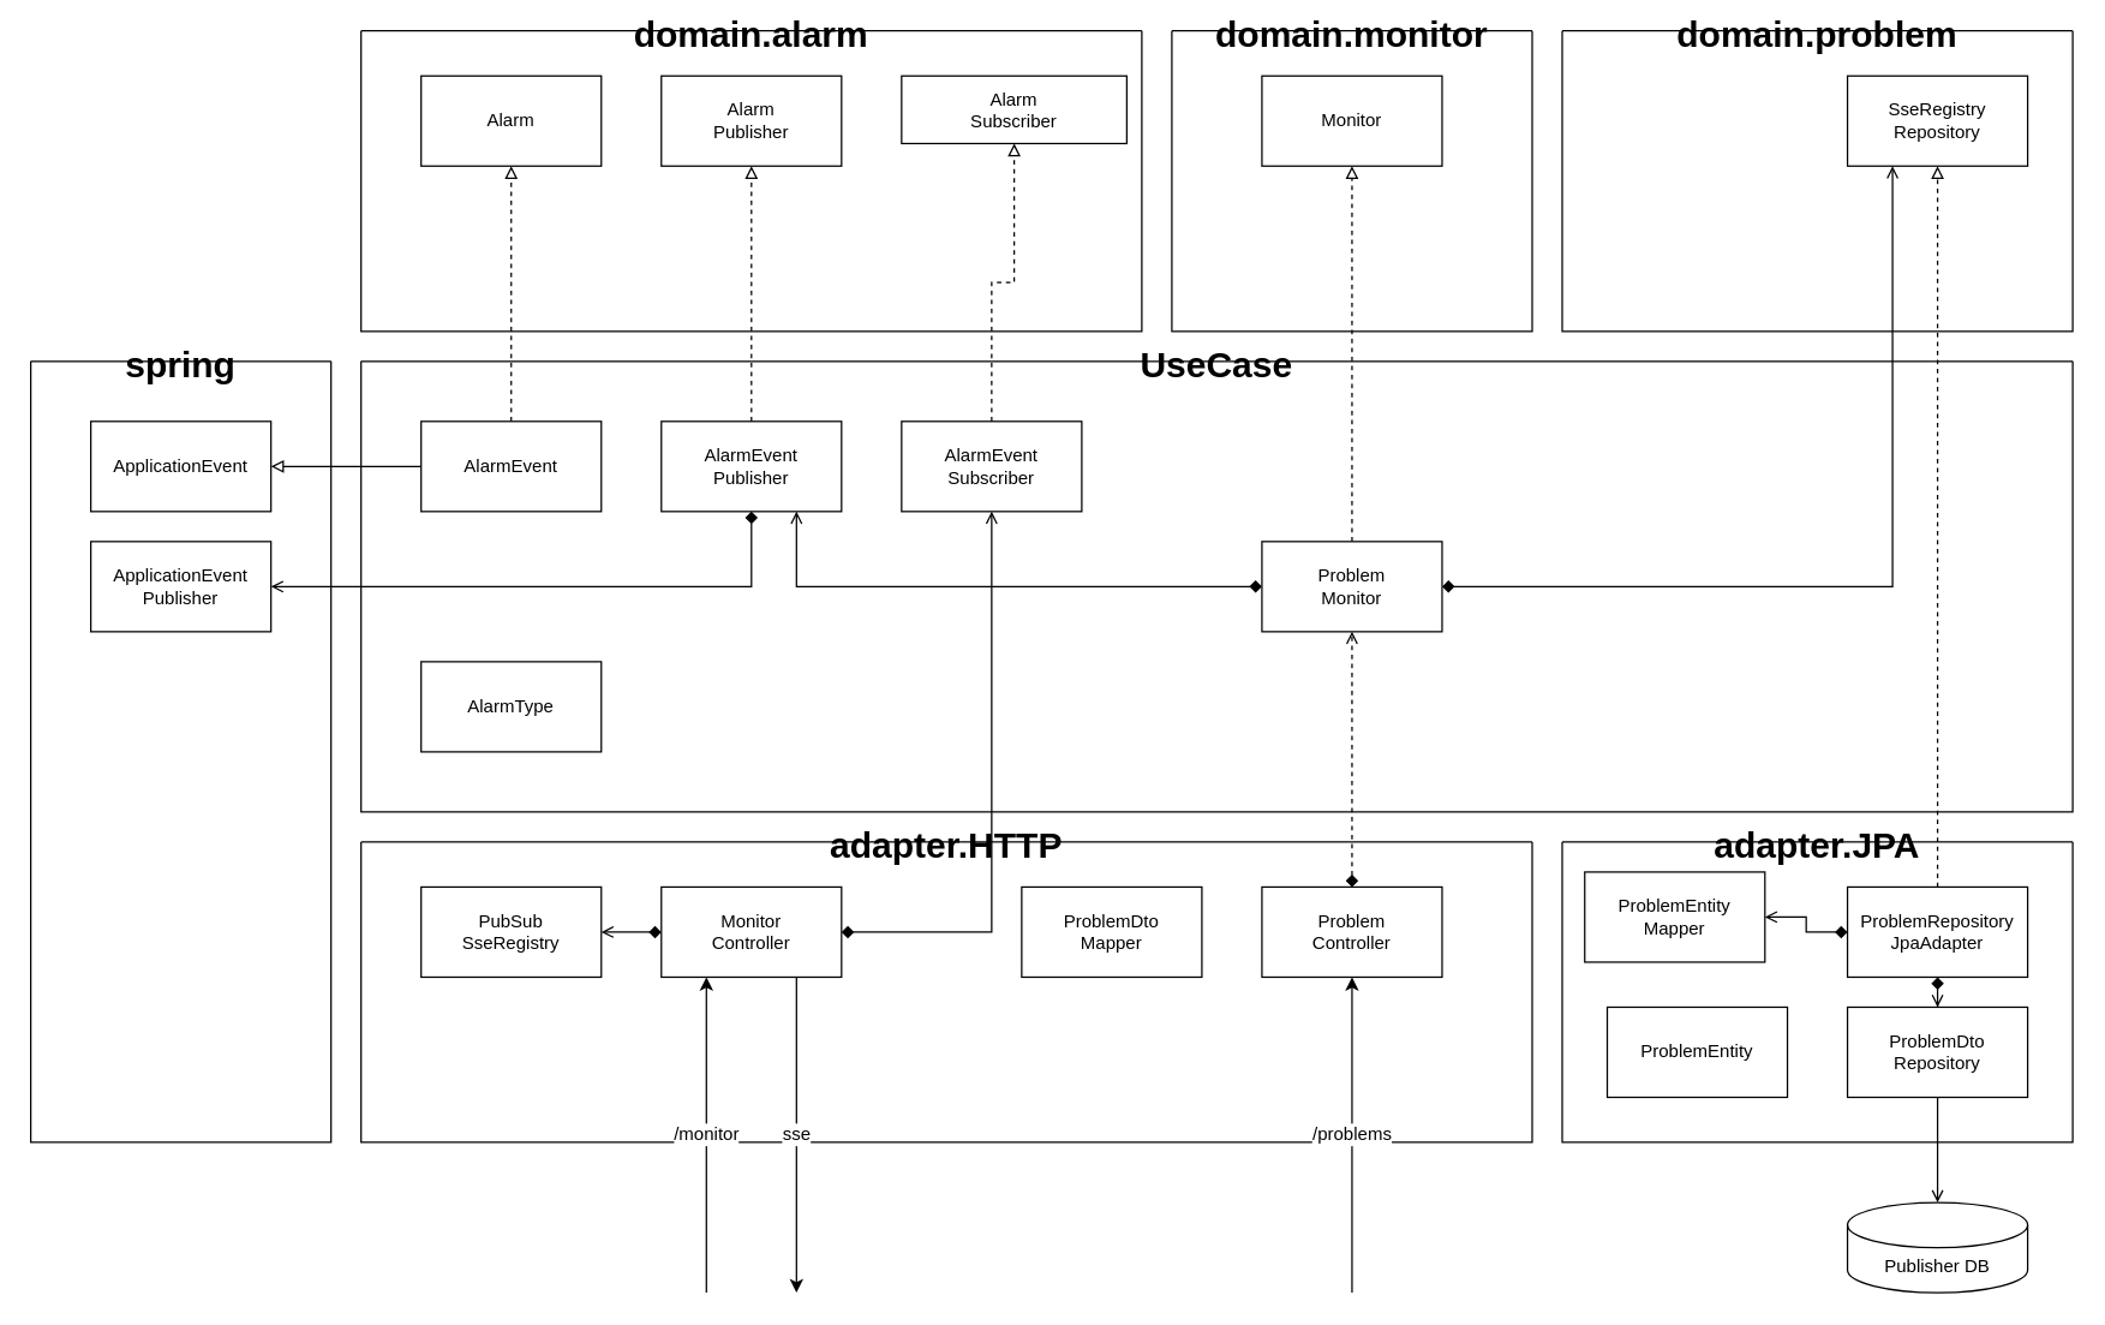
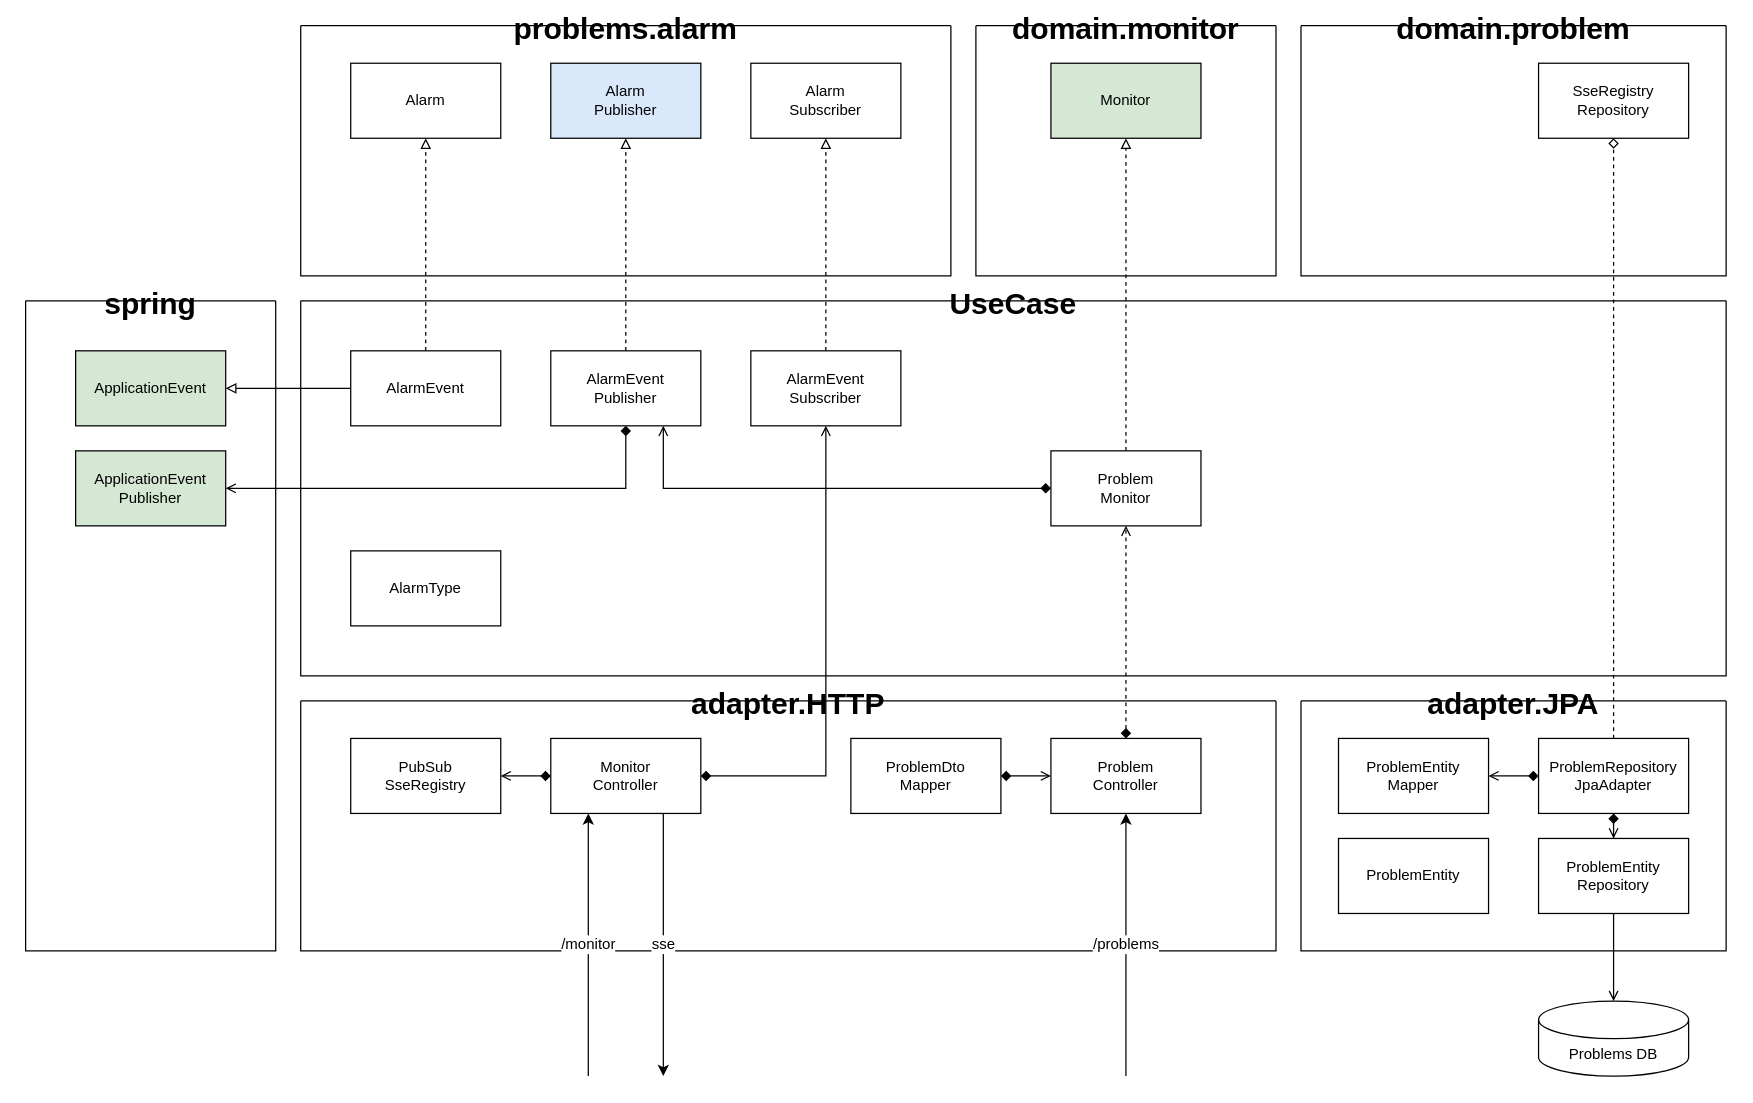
- <mxCell id="31" value="domain.alarm" style="swimlane;startSize=0;fontSize=24;fillColor=#D5E8D4;" vertex="1" parent="1"><mxGeometry x="240" y="20" width="520" height="200" as="geometry" /></mxCell>
+ <mxCell id="31" value="problems.alarm" style="swimlane;startSize=0;fontSize=24;fillColor=#D5E8D4;" vertex="1" parent="1"><mxGeometry x="240" y="20" width="520" height="200" as="geometry" /></mxCell>
- <mxCell id="33" value="Alarm&lt;br&gt;Subscriber" style="rounded=0;whiteSpace=wrap;html=1;labelBackgroundColor=none;" vertex="1" parent="31"><mxGeometry x="360" y="30" width="150" height="45" as="geometry" /></mxCell>
+ <mxCell id="33" value="Alarm&lt;br&gt;Subscriber" style="rounded=0;whiteSpace=wrap;html=1;labelBackgroundColor=none;" vertex="1" parent="31"><mxGeometry x="360" y="30" width="120" height="60" as="geometry" /></mxCell>
- <mxCell id="34" value="Alarm&lt;br&gt;Publisher" style="rounded=0;whiteSpace=wrap;html=1;labelBackgroundColor=none;" vertex="1" parent="31"><mxGeometry x="200" y="30" width="120" height="60" as="geometry" /></mxCell>
+ <mxCell id="34" value="Alarm&lt;br&gt;Publisher" style="rounded=0;whiteSpace=wrap;html=1;labelBackgroundColor=none;fillColor=#dae8fc;" vertex="1" parent="31"><mxGeometry x="200" y="30" width="120" height="60" as="geometry" /></mxCell>
- <mxCell id="41" value="Monitor" style="rounded=0;whiteSpace=wrap;html=1;labelBackgroundColor=none;" vertex="1" parent="40"><mxGeometry x="60" y="30" width="120" height="60" as="geometry" /></mxCell>
+ <mxCell id="41" value="Monitor" style="rounded=0;whiteSpace=wrap;html=1;labelBackgroundColor=none;fillColor=#d5e8d4;" vertex="1" parent="40"><mxGeometry x="60" y="30" width="120" height="60" as="geometry" /></mxCell>
- <mxCell id="4" value="" style="edgeStyle=orthogonalEdgeStyle;rounded=0;orthogonalLoop=1;jettySize=auto;html=1;startArrow=none;startFill=0;endArrow=block;endFill=0;entryX=0.5;entryY=1;entryDx=0;entryDy=0;dashed=1;exitX=0.5;exitY=0;exitDx=0;exitDy=0;" edge="1" parent="1" source="21" target="36"><mxGeometry relative="1" as="geometry"><mxPoint x="1380" y="800" as="targetPoint" /><Array as="points"><mxPoint x="1290" y="260" /><mxPoint x="1290" y="260" /></Array></mxGeometry></mxCell>
+ <mxCell id="4" value="" style="edgeStyle=orthogonalEdgeStyle;rounded=0;orthogonalLoop=1;jettySize=auto;html=1;startArrow=none;startFill=0;endArrow=diamond;endFill=0;entryX=0.5;entryY=1;entryDx=0;entryDy=0;dashed=1;exitX=0.5;exitY=0;exitDx=0;exitDy=0;" edge="1" parent="1" source="21" target="36"><mxGeometry relative="1" as="geometry"><mxPoint x="1380" y="800" as="targetPoint" /><Array as="points"><mxPoint x="1290" y="260" /><mxPoint x="1290" y="260" /></Array></mxGeometry></mxCell>
- <mxCell id="45" value="ApplicationEvent" style="rounded=0;whiteSpace=wrap;html=1;labelBackgroundColor=none;" vertex="1" parent="44"><mxGeometry x="40" y="40" width="120" height="60" as="geometry" /></mxCell>
+ <mxCell id="45" value="ApplicationEvent" style="rounded=0;whiteSpace=wrap;html=1;labelBackgroundColor=none;fillColor=#d5e8d4;" vertex="1" parent="44"><mxGeometry x="40" y="40" width="120" height="60" as="geometry" /></mxCell>
- <mxCell id="46" value="ApplicationEvent&lt;br&gt;Publisher" style="rounded=0;whiteSpace=wrap;html=1;labelBackgroundColor=none;" vertex="1" parent="44"><mxGeometry x="40" y="120" width="120" height="60" as="geometry" /></mxCell>
+ <mxCell id="46" value="ApplicationEvent&lt;br&gt;Publisher" style="rounded=0;whiteSpace=wrap;html=1;labelBackgroundColor=none;fillColor=#d5e8d4;" vertex="1" parent="44"><mxGeometry x="40" y="120" width="120" height="60" as="geometry" /></mxCell>
- <mxCell id="3" value="" style="edgeStyle=orthogonalEdgeStyle;rounded=0;orthogonalLoop=1;jettySize=auto;html=1;startArrow=diamond;startFill=1;endArrow=open;endFill=0;entryX=0.25;entryY=1;entryDx=0;entryDy=0;" edge="1" parent="1" source="8" target="36"><mxGeometry relative="1" as="geometry" /></mxCell>
- <mxCell id="25" value="ProblemEntity&lt;br&gt;Mapper" style="rounded=0;whiteSpace=wrap;html=1;labelBackgroundColor=none;" vertex="1" parent="19"><mxGeometry x="15" y="20" width="120" height="60" as="geometry" /></mxCell>
+ <mxCell id="25" value="ProblemEntity&lt;br&gt;Mapper" style="rounded=0;whiteSpace=wrap;html=1;labelBackgroundColor=none;" vertex="1" parent="19"><mxGeometry x="30" y="30" width="120" height="60" as="geometry" /></mxCell>
+ <mxCell id="17" value="" style="edgeStyle=orthogonalEdgeStyle;rounded=0;orthogonalLoop=1;jettySize=auto;html=1;fontSize=24;startArrow=diamond;startFill=1;endArrow=open;endFill=0;entryX=0;entryY=0.5;entryDx=0;entryDy=0;" edge="1" parent="12" source="18" target="13"><mxGeometry relative="1" as="geometry" /></mxCell>
- <mxCell id="22" value="ProblemDto&lt;br&gt;Repository" style="rounded=0;whiteSpace=wrap;html=1;labelBackgroundColor=none;" vertex="1" parent="19"><mxGeometry x="190" y="110" width="120" height="60" as="geometry" /></mxCell>
+ <mxCell id="22" value="ProblemEntity&lt;br&gt;Repository" style="rounded=0;whiteSpace=wrap;html=1;labelBackgroundColor=none;" vertex="1" parent="19"><mxGeometry x="190" y="110" width="120" height="60" as="geometry" /></mxCell>
- <mxCell id="27" value="Publisher DB" style="shape=cylinder3;whiteSpace=wrap;html=1;boundedLbl=1;backgroundOutline=1;size=15;labelBackgroundColor=none;" vertex="1" parent="1"><mxGeometry x="1230" y="800" width="120" height="60" as="geometry" /></mxCell>
+ <mxCell id="27" value="Problems DB" style="shape=cylinder3;whiteSpace=wrap;html=1;boundedLbl=1;backgroundOutline=1;size=15;labelBackgroundColor=none;" vertex="1" parent="1"><mxGeometry x="1230" y="800" width="120" height="60" as="geometry" /></mxCell>
